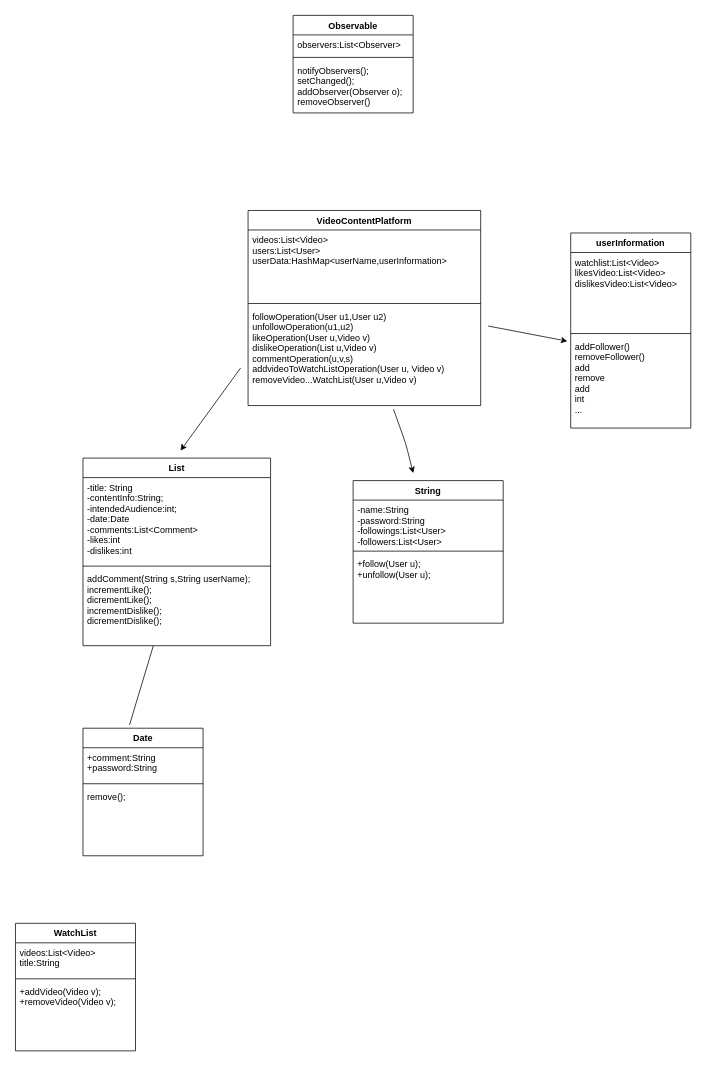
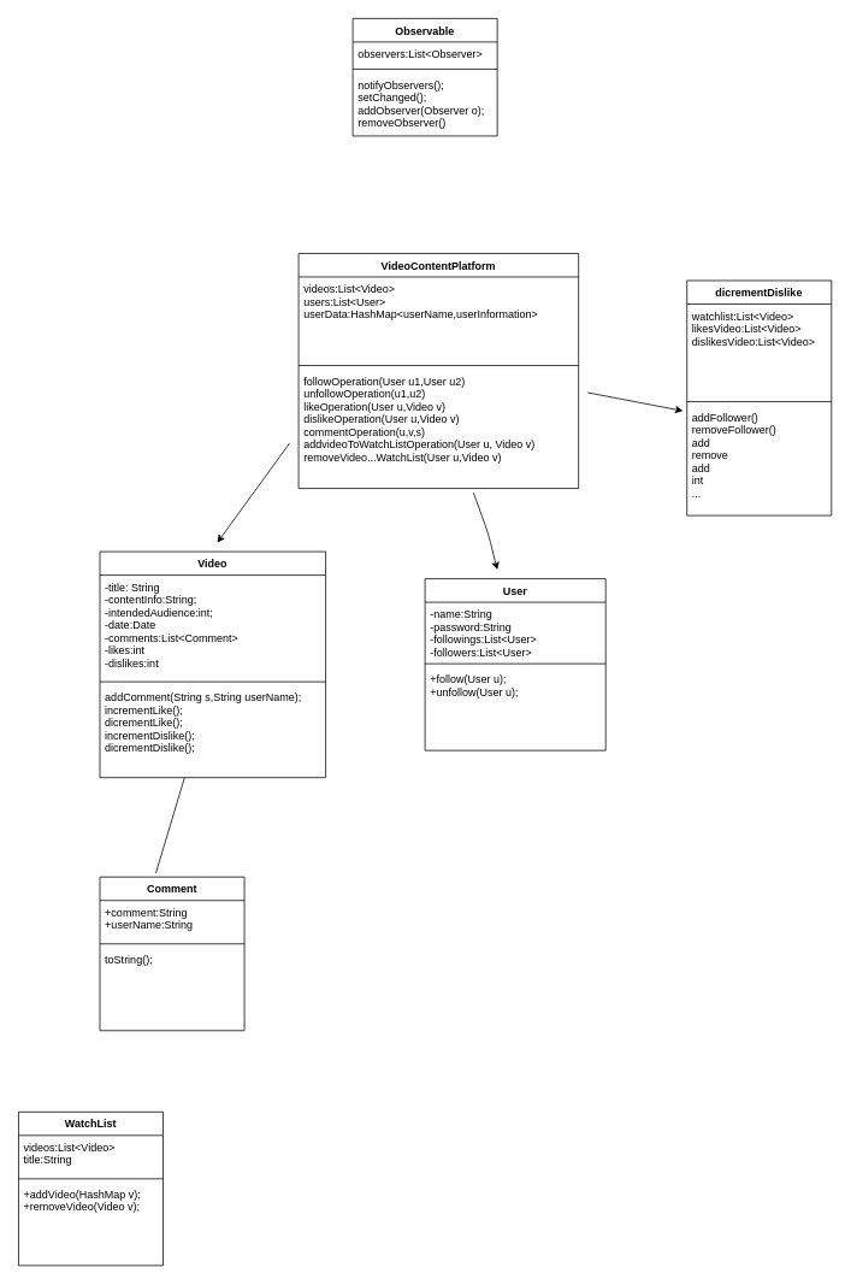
- <mxCell id="14" value="userInformation" style="swimlane;fontStyle=1;align=center;verticalAlign=top;childLayout=stackLayout;horizontal=1;startSize=26;horizontalStack=0;resizeParent=1;resizeParentMax=0;resizeLast=0;collapsible=1;marginBottom=0;" parent="1" vertex="1"><mxGeometry x="760" y="310" width="160" height="260" as="geometry" /></mxCell>
+ <mxCell id="14" value="dicrementDislike" style="swimlane;fontStyle=1;align=center;verticalAlign=top;childLayout=stackLayout;horizontal=1;startSize=26;horizontalStack=0;resizeParent=1;resizeParentMax=0;resizeLast=0;collapsible=1;marginBottom=0;" parent="1" vertex="1"><mxGeometry x="760" y="310" width="160" height="260" as="geometry" /></mxCell>
- <mxCell id="13" value="followOperation(User u1,User u2)&#10;unfollowOperation(u1,u2)&#10;likeOperation(User u,Video v)&#10;dislikeOperation(List u,Video v)&#10;commentOperation(u,v,s)&#10;addvideoToWatchListOperation(User u, Video v)&#10;removeVideo...WatchList(User u,Video v)&#10;&#10;&#10;" style="text;strokeColor=none;fillColor=none;align=left;verticalAlign=top;spacingLeft=4;spacingRight=4;overflow=hidden;rotatable=0;points=[[0,0.5],[1,0.5]];portConstraint=eastwest;" parent="10" vertex="1"><mxGeometry y="128" width="310" height="132" as="geometry" /></mxCell>
+ <mxCell id="13" value="followOperation(User u1,User u2)&#10;unfollowOperation(u1,u2)&#10;likeOperation(User u,Video v)&#10;dislikeOperation(User u,Video v)&#10;commentOperation(u,v,s)&#10;addvideoToWatchListOperation(User u, Video v)&#10;removeVideo...WatchList(User u,Video v)&#10;&#10;&#10;" style="text;strokeColor=none;fillColor=none;align=left;verticalAlign=top;spacingLeft=4;spacingRight=4;overflow=hidden;rotatable=0;points=[[0,0.5],[1,0.5]];portConstraint=eastwest;" parent="10" vertex="1"><mxGeometry y="128" width="310" height="132" as="geometry" /></mxCell>
- <mxCell id="6" value="List" style="swimlane;fontStyle=1;align=center;verticalAlign=top;childLayout=stackLayout;horizontal=1;startSize=26;horizontalStack=0;resizeParent=1;resizeParentMax=0;resizeLast=0;collapsible=1;marginBottom=0;" parent="1" vertex="1"><mxGeometry x="110" y="610" width="250" height="250" as="geometry" /></mxCell>
+ <mxCell id="6" value="Video" style="swimlane;fontStyle=1;align=center;verticalAlign=top;childLayout=stackLayout;horizontal=1;startSize=26;horizontalStack=0;resizeParent=1;resizeParentMax=0;resizeLast=0;collapsible=1;marginBottom=0;" parent="1" vertex="1"><mxGeometry x="110" y="610" width="250" height="250" as="geometry" /></mxCell>
- <mxCell id="26" value="String" style="swimlane;fontStyle=1;align=center;verticalAlign=top;childLayout=stackLayout;horizontal=1;startSize=26;horizontalStack=0;resizeParent=1;resizeParentMax=0;resizeLast=0;collapsible=1;marginBottom=0;" parent="1" vertex="1"><mxGeometry x="470" y="640" width="200" height="190" as="geometry" /></mxCell>
+ <mxCell id="26" value="User" style="swimlane;fontStyle=1;align=center;verticalAlign=top;childLayout=stackLayout;horizontal=1;startSize=26;horizontalStack=0;resizeParent=1;resizeParentMax=0;resizeLast=0;collapsible=1;marginBottom=0;" parent="1" vertex="1"><mxGeometry x="470" y="640" width="200" height="190" as="geometry" /></mxCell>
- <mxCell id="22" value="Date" style="swimlane;fontStyle=1;align=center;verticalAlign=top;childLayout=stackLayout;horizontal=1;startSize=26;horizontalStack=0;resizeParent=1;resizeParentMax=0;resizeLast=0;collapsible=1;marginBottom=0;" parent="1" vertex="1"><mxGeometry x="110" y="970" width="160" height="170" as="geometry" /></mxCell>
+ <mxCell id="22" value="Comment" style="swimlane;fontStyle=1;align=center;verticalAlign=top;childLayout=stackLayout;horizontal=1;startSize=26;horizontalStack=0;resizeParent=1;resizeParentMax=0;resizeLast=0;collapsible=1;marginBottom=0;" parent="1" vertex="1"><mxGeometry x="110" y="970" width="160" height="170" as="geometry" /></mxCell>
- <mxCell id="23" value="+comment:String&#10;+password:String" style="text;strokeColor=none;fillColor=none;align=left;verticalAlign=top;spacingLeft=4;spacingRight=4;overflow=hidden;rotatable=0;points=[[0,0.5],[1,0.5]];portConstraint=eastwest;" parent="22" vertex="1"><mxGeometry y="26" width="160" height="44" as="geometry" /></mxCell>
+ <mxCell id="23" value="+comment:String&#10;+userName:String" style="text;strokeColor=none;fillColor=none;align=left;verticalAlign=top;spacingLeft=4;spacingRight=4;overflow=hidden;rotatable=0;points=[[0,0.5],[1,0.5]];portConstraint=eastwest;" parent="22" vertex="1"><mxGeometry y="26" width="160" height="44" as="geometry" /></mxCell>
- <mxCell id="25" value="remove();" style="text;strokeColor=none;fillColor=none;align=left;verticalAlign=top;spacingLeft=4;spacingRight=4;overflow=hidden;rotatable=0;points=[[0,0.5],[1,0.5]];portConstraint=eastwest;" parent="22" vertex="1"><mxGeometry y="78" width="160" height="92" as="geometry" /></mxCell>
+ <mxCell id="25" value="toString();" style="text;strokeColor=none;fillColor=none;align=left;verticalAlign=top;spacingLeft=4;spacingRight=4;overflow=hidden;rotatable=0;points=[[0,0.5],[1,0.5]];portConstraint=eastwest;" parent="22" vertex="1"><mxGeometry y="78" width="160" height="92" as="geometry" /></mxCell>
- <mxCell id="33" value="+addVideo(Video v);&#10;+removeVideo(Video v);&#10;" style="text;strokeColor=none;fillColor=none;align=left;verticalAlign=top;spacingLeft=4;spacingRight=4;overflow=hidden;rotatable=0;points=[[0,0.5],[1,0.5]];portConstraint=eastwest;" parent="30" vertex="1"><mxGeometry y="78" width="160" height="92" as="geometry" /></mxCell>
+ <mxCell id="33" value="+addVideo(HashMap v);&#10;+removeVideo(Video v);&#10;" style="text;strokeColor=none;fillColor=none;align=left;verticalAlign=top;spacingLeft=4;spacingRight=4;overflow=hidden;rotatable=0;points=[[0,0.5],[1,0.5]];portConstraint=eastwest;" parent="30" vertex="1"><mxGeometry y="78" width="160" height="92" as="geometry" /></mxCell>
